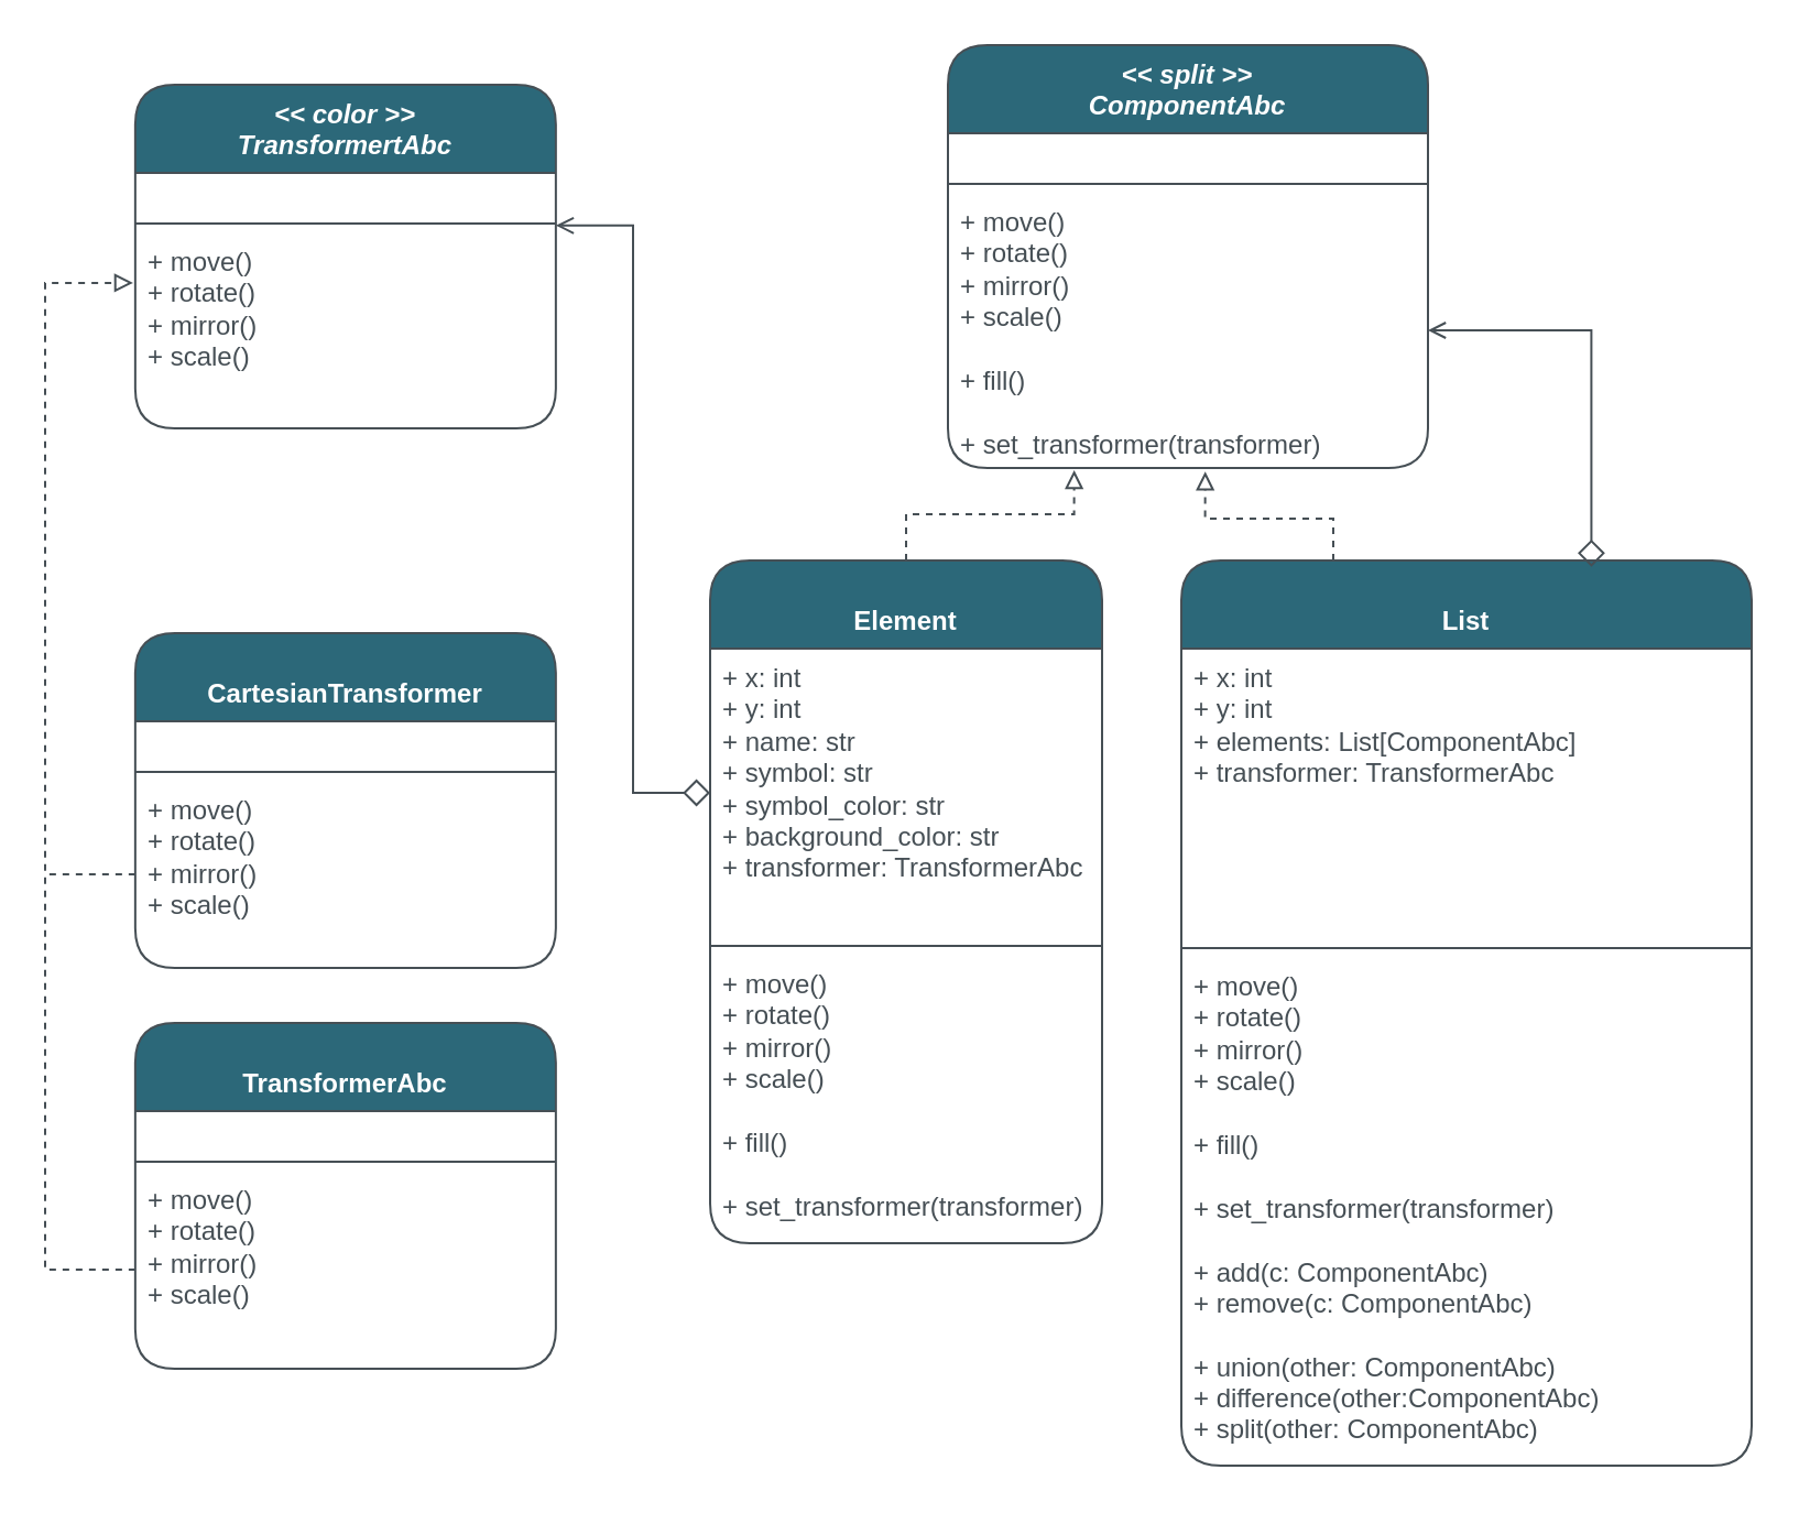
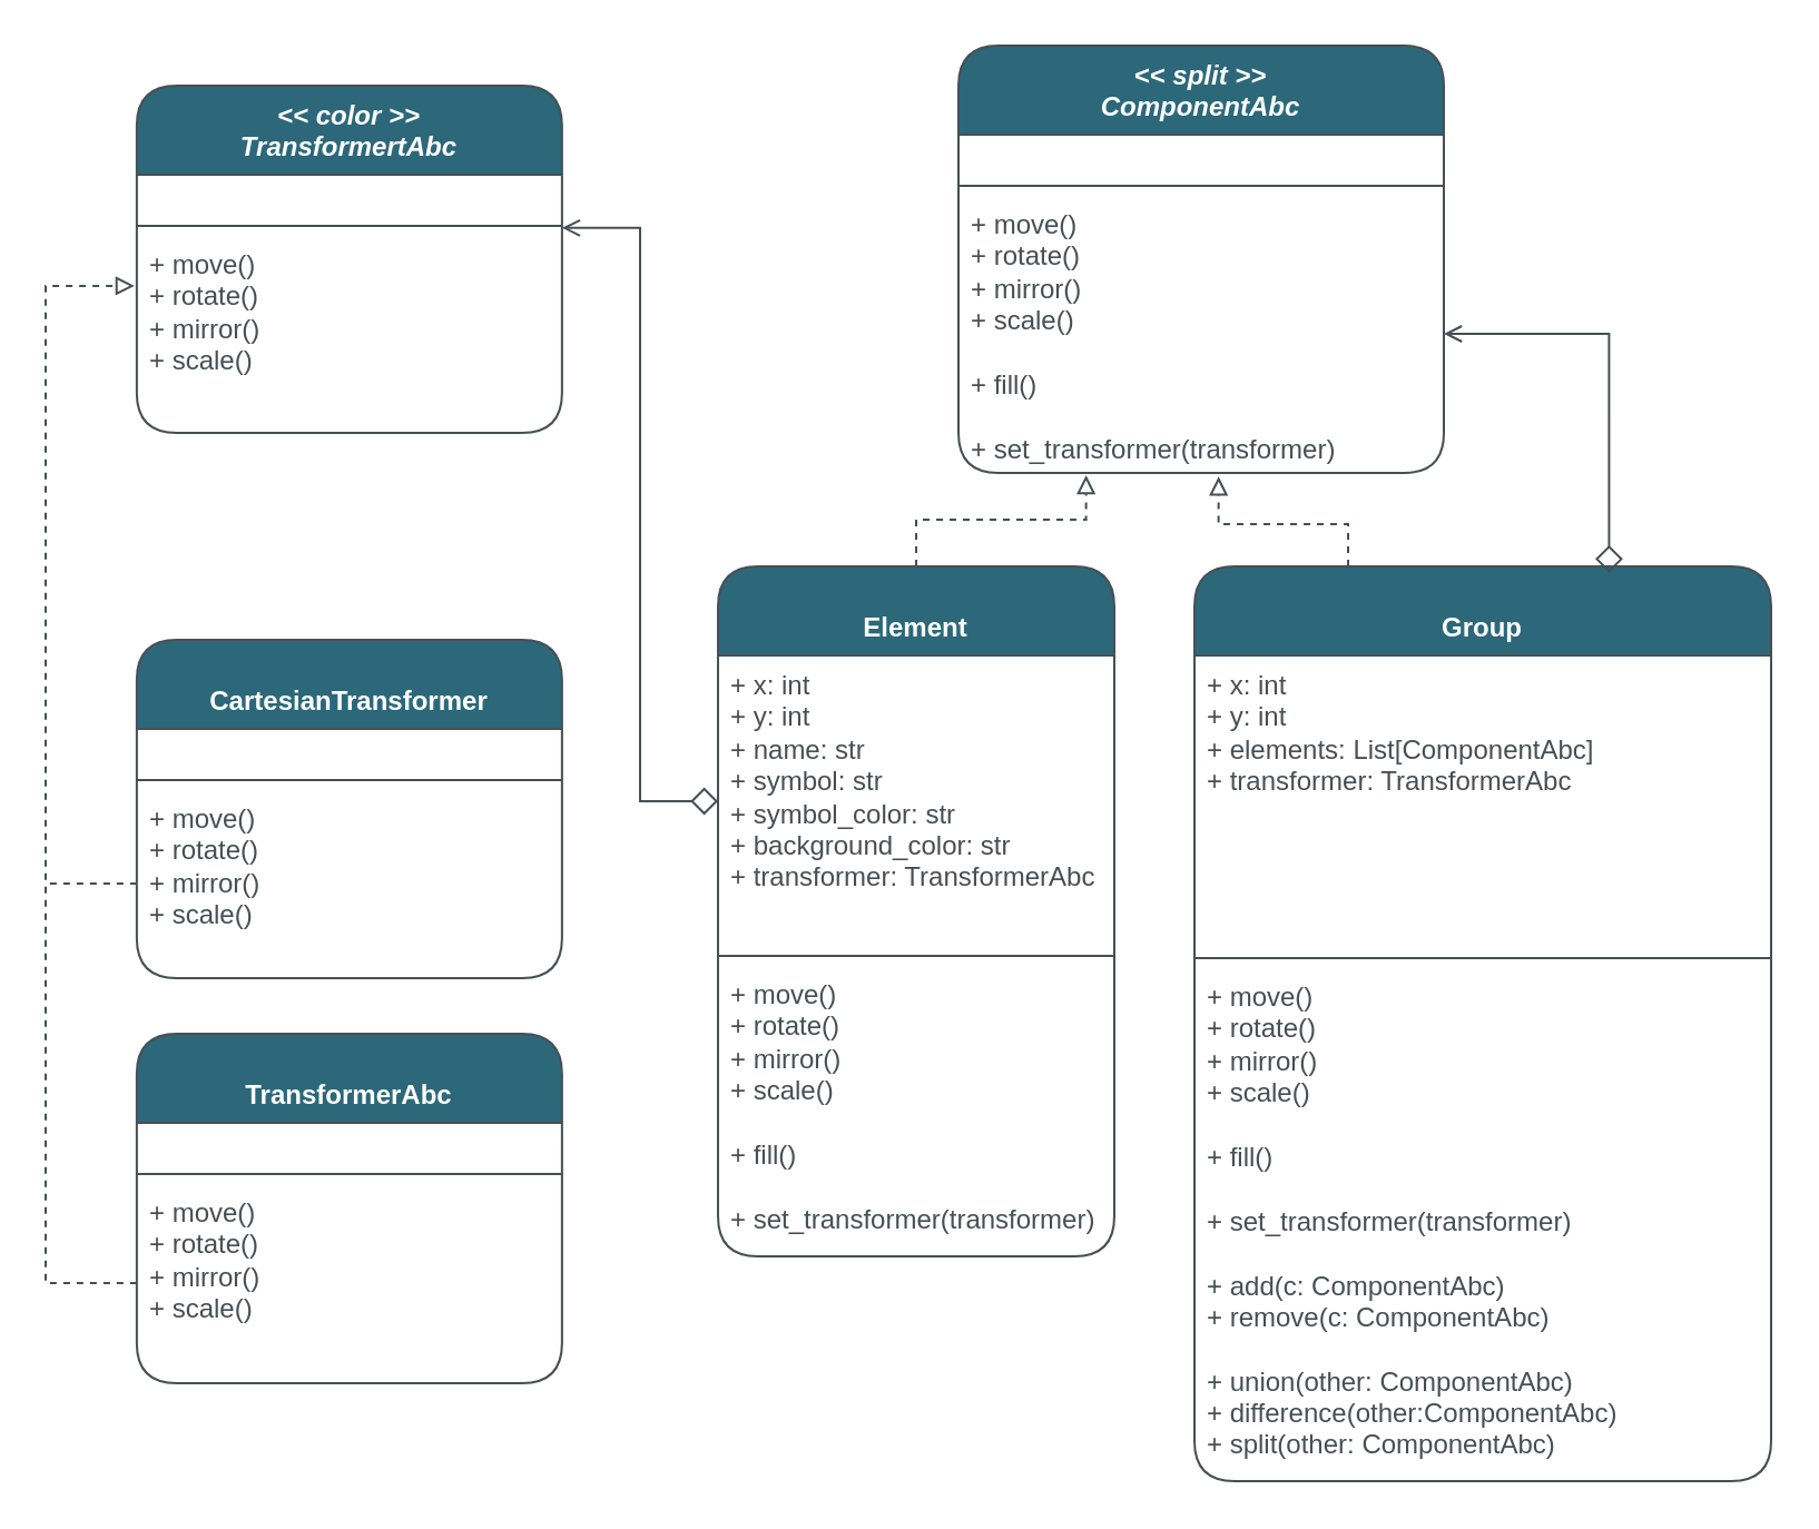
- <mxCell id="3" value="&lt;br&gt;List" style="swimlane;fontStyle=1;align=center;verticalAlign=top;childLayout=stackLayout;horizontal=1;startSize=40;horizontalStack=0;resizeParent=1;resizeParentMax=0;resizeLast=0;collapsible=1;marginBottom=0;whiteSpace=wrap;html=1;strokeColor=#464F55;fontColor=#FFFFFF;fillColor=#2C6879;rounded=1;labelBackgroundColor=none;" parent="1" vertex="1"><mxGeometry x="536" y="254" width="259" height="411" as="geometry"><mxRectangle x="299" y="276" width="120" height="40" as="alternateBounds" /></mxGeometry></mxCell>
+ <mxCell id="3" value="&lt;br&gt;Group" style="swimlane;fontStyle=1;align=center;verticalAlign=top;childLayout=stackLayout;horizontal=1;startSize=40;horizontalStack=0;resizeParent=1;resizeParentMax=0;resizeLast=0;collapsible=1;marginBottom=0;whiteSpace=wrap;html=1;strokeColor=#464F55;fontColor=#FFFFFF;fillColor=#2C6879;rounded=1;labelBackgroundColor=none;" parent="1" vertex="1"><mxGeometry x="536" y="254" width="259" height="411" as="geometry"><mxRectangle x="299" y="276" width="120" height="40" as="alternateBounds" /></mxGeometry></mxCell>
